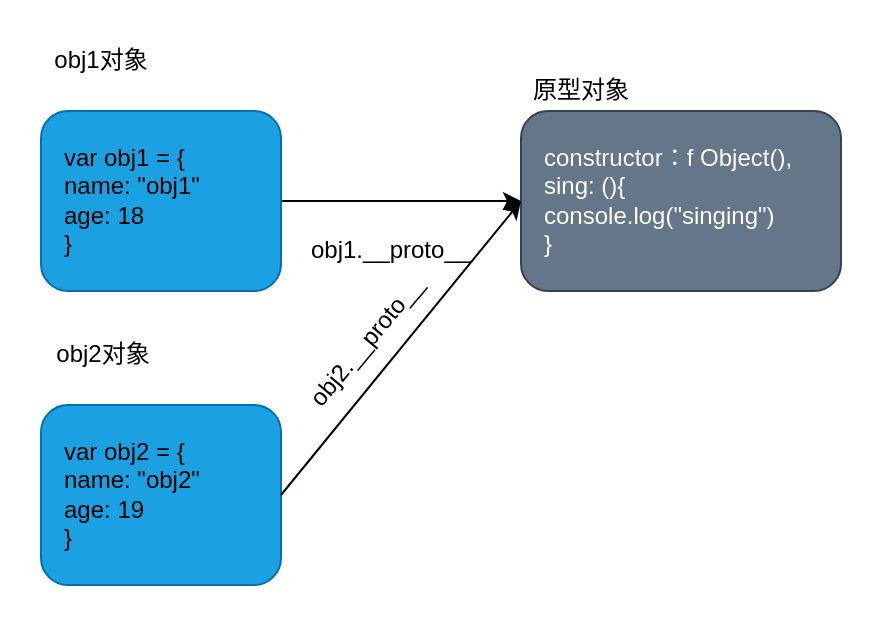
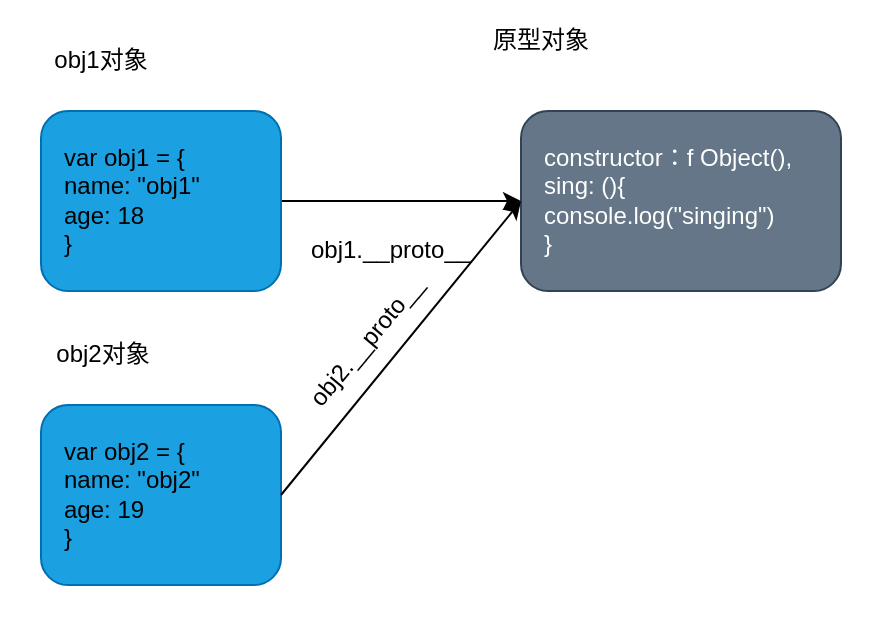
- <mxCell id="7" value="&lt;font color=&quot;#000000&quot;&gt;原型对象&lt;/font&gt;" style="text;html=1;resizable=0;autosize=1;align=center;verticalAlign=middle;points=[];fillColor=none;strokeColor=none;rounded=0;" parent="1" vertex="1"><mxGeometry x="260" y="35" width="60" height="20" as="geometry" /></mxCell>
+ <mxCell id="7" value="&lt;font color=&quot;#000000&quot;&gt;原型对象&lt;/font&gt;" style="text;html=1;resizable=0;autosize=1;align=center;verticalAlign=middle;points=[];fillColor=none;strokeColor=none;rounded=0;" parent="1" vertex="1"><mxGeometry x="240" y="10" width="60" height="20" as="geometry" /></mxCell>
